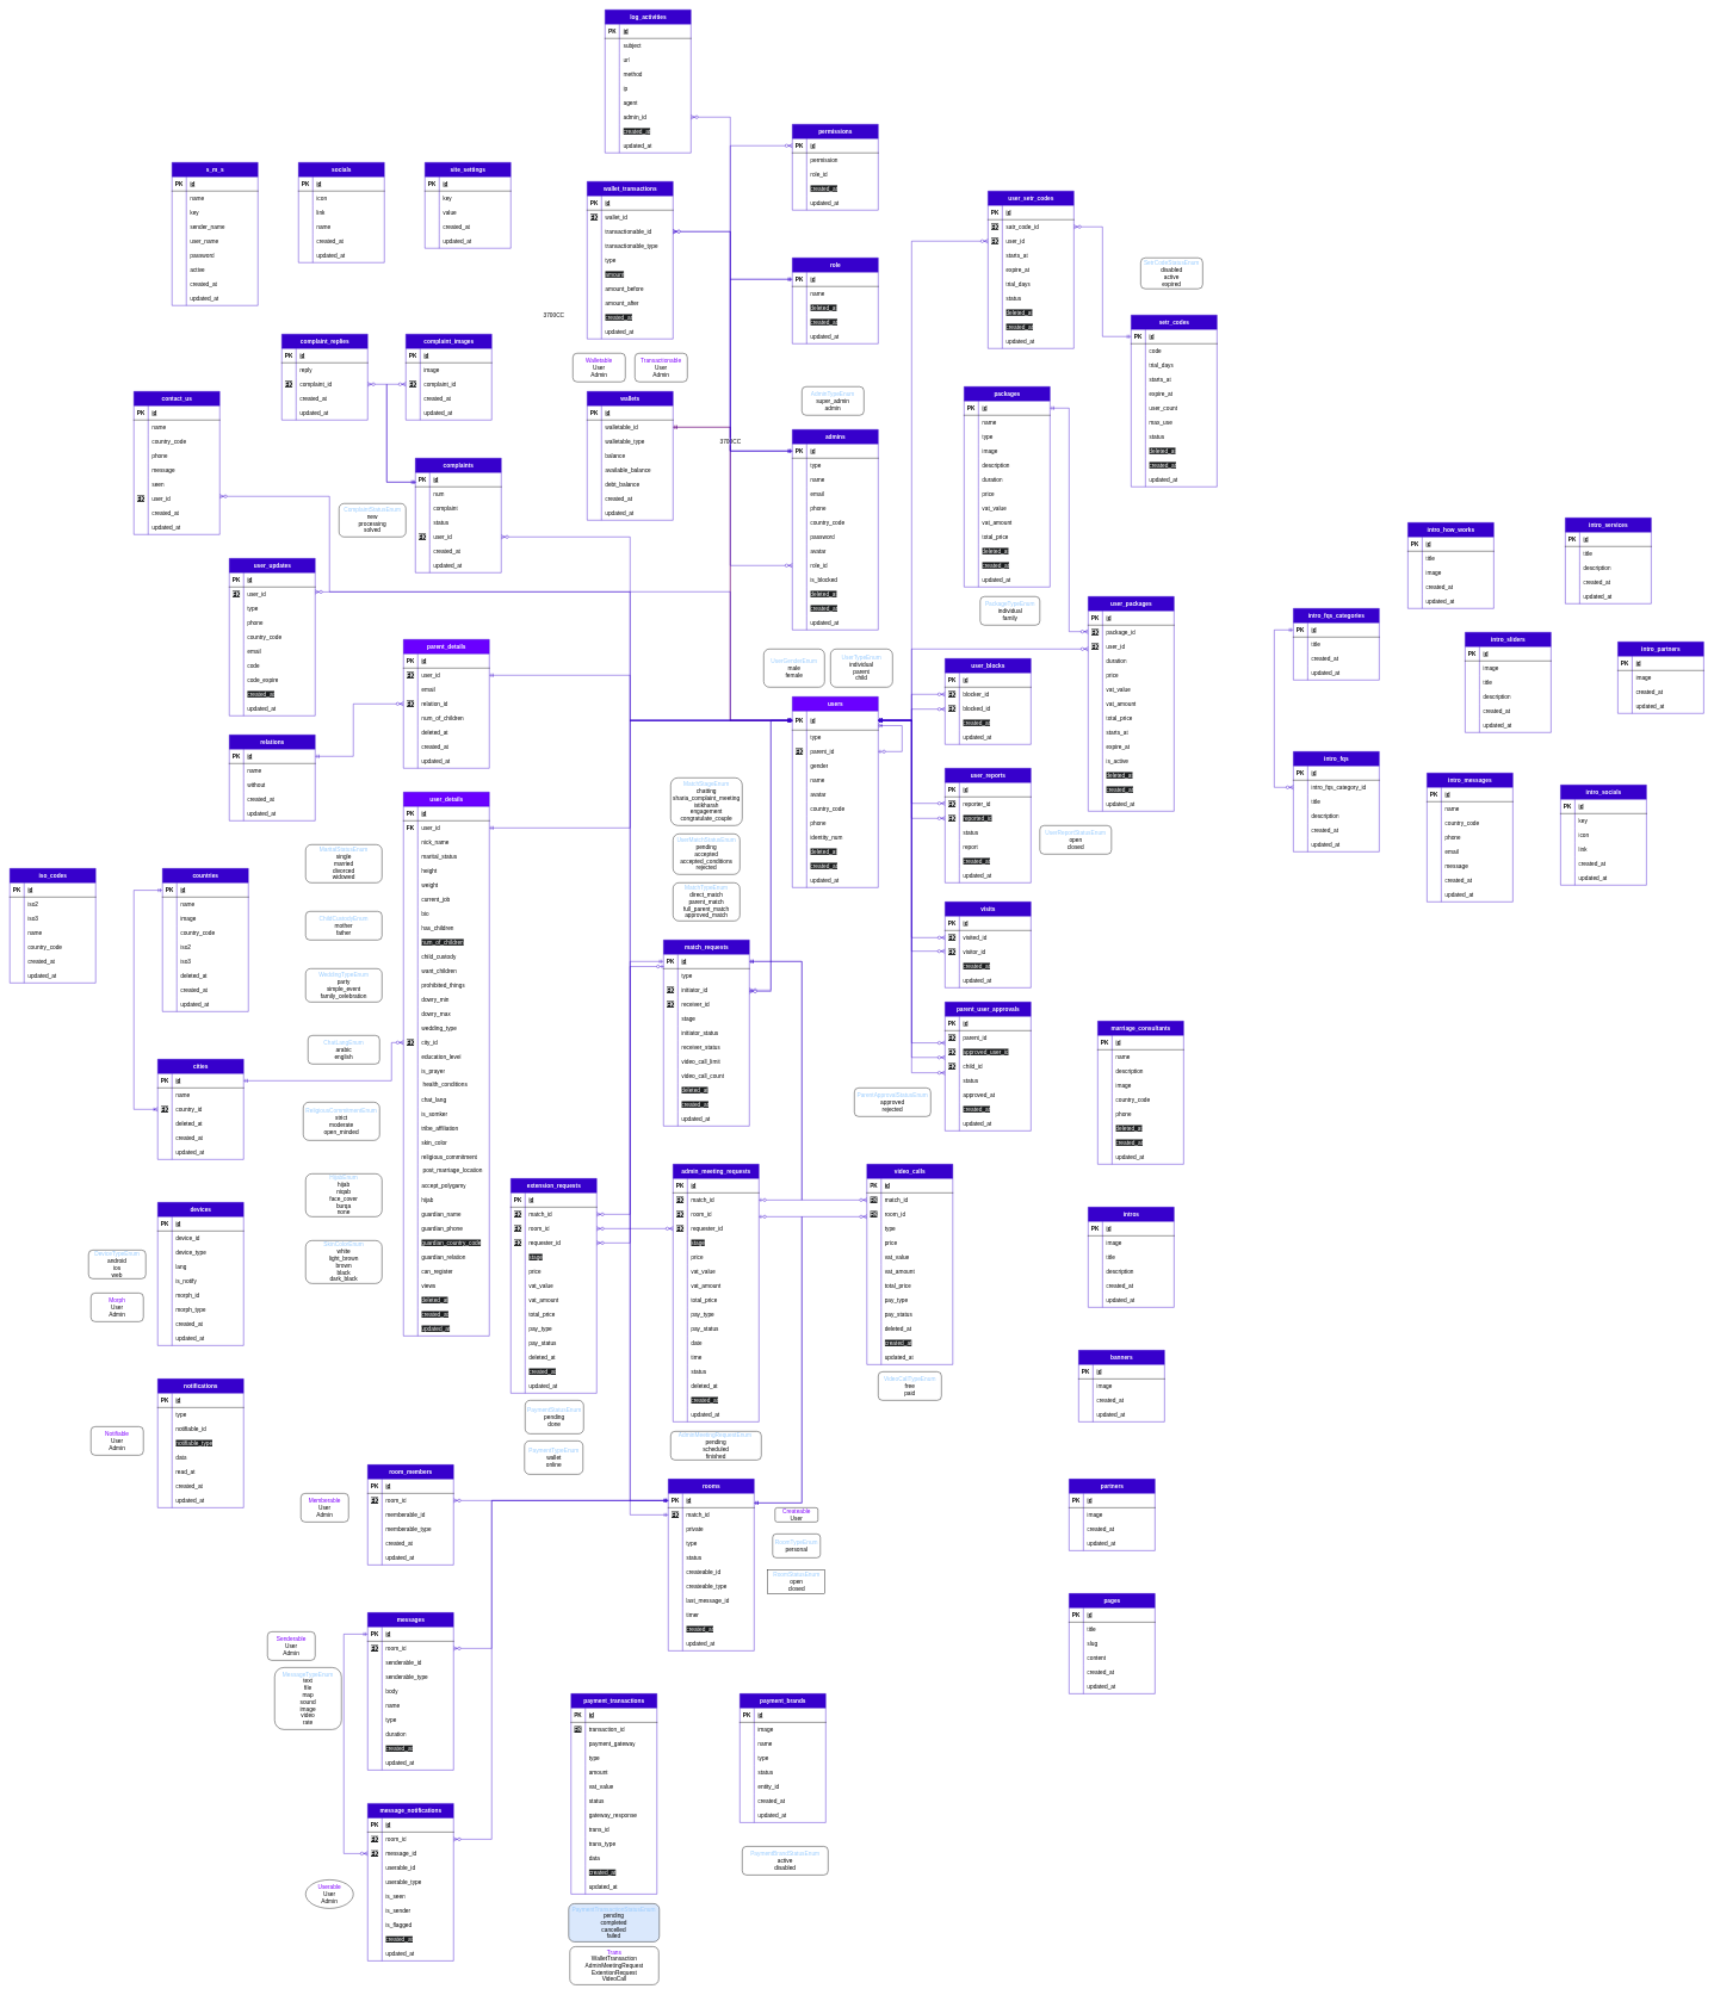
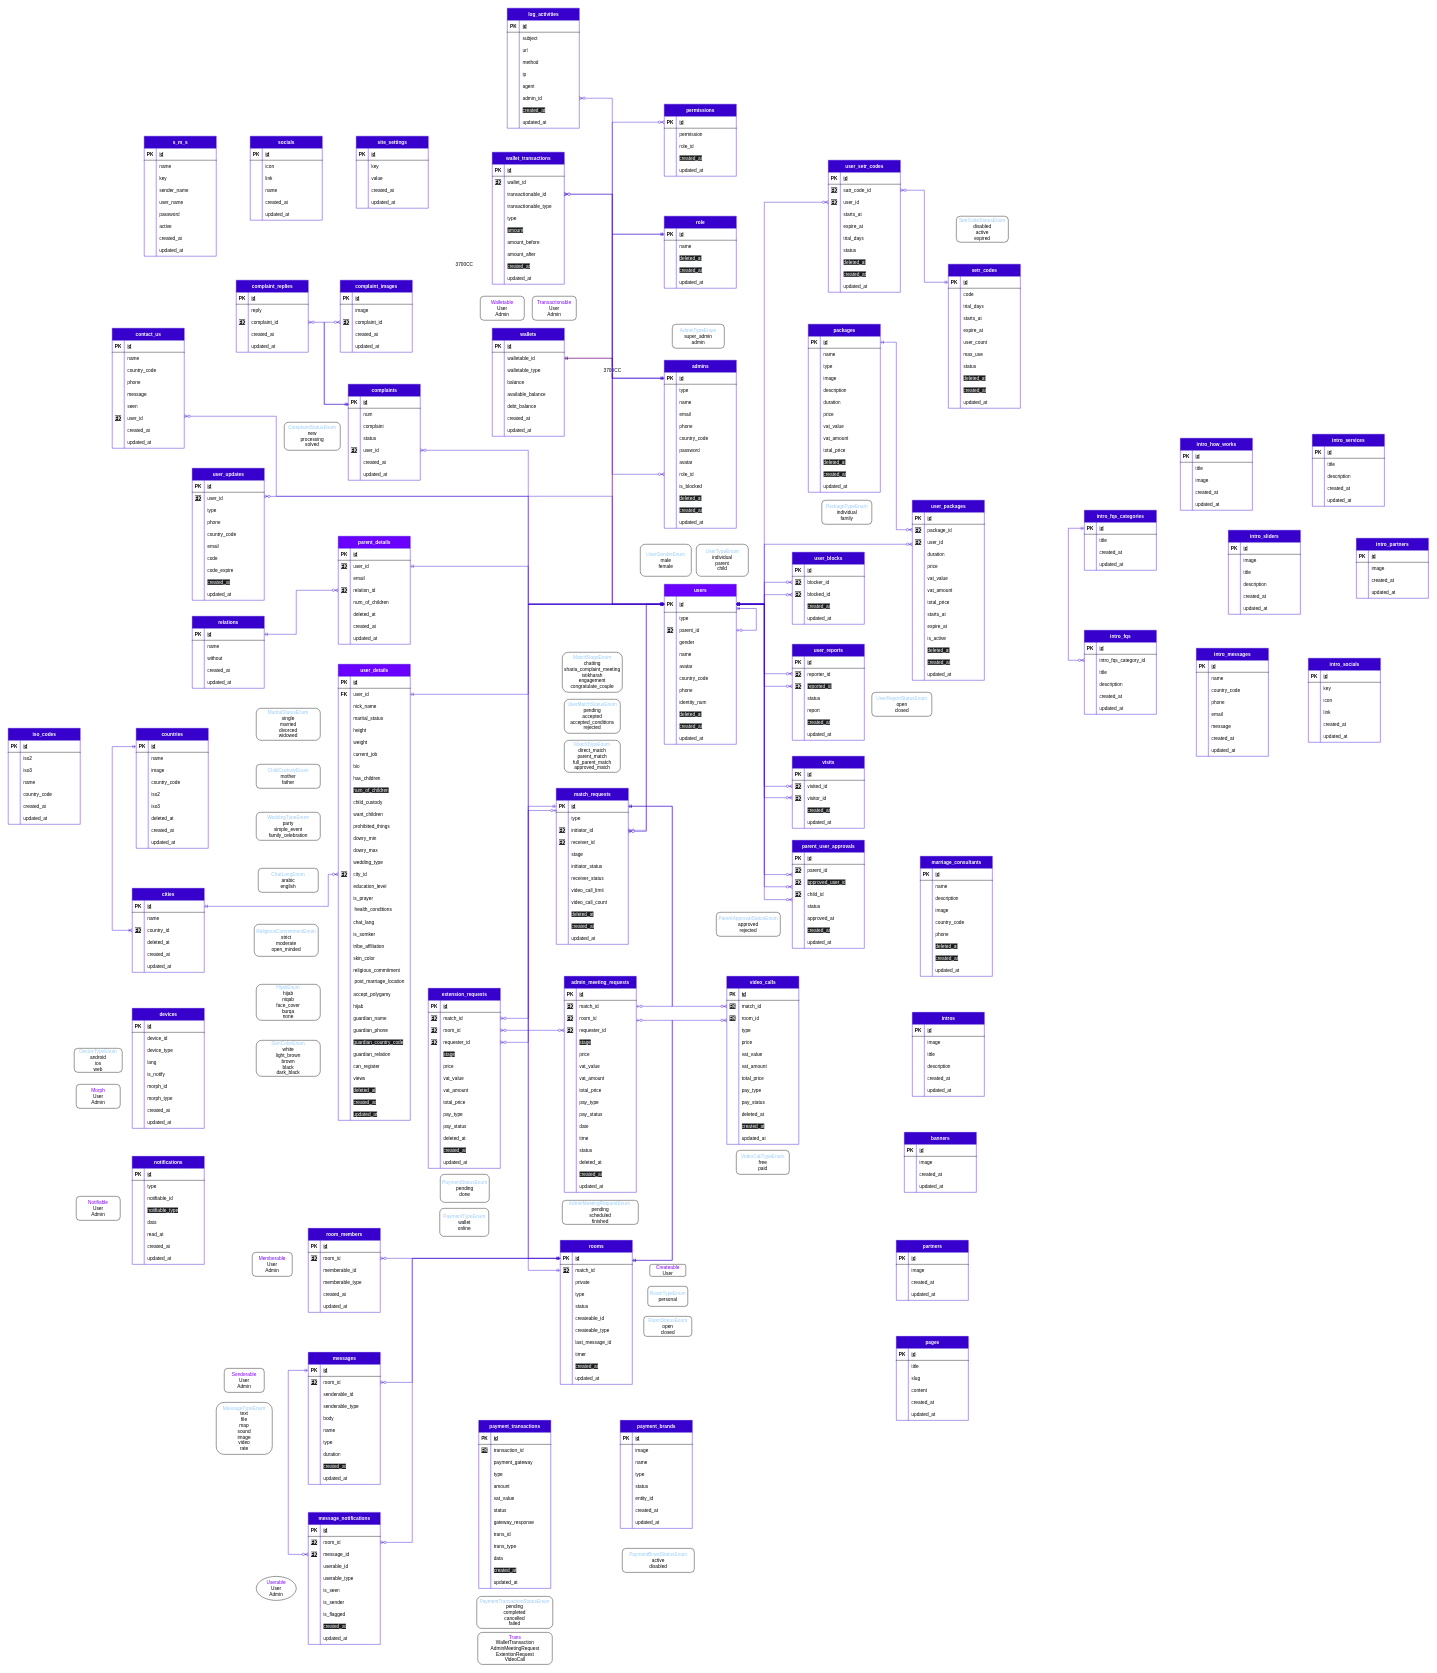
- <mxCell id="1072" value="&lt;font style=&quot;color: rgb(153, 204, 255);&quot;&gt;RoomStatusEnum&lt;/font&gt;&lt;div&gt;open&lt;/div&gt;&lt;div&gt;closed&lt;/div&gt;" style="whiteSpace=wrap;html=1;rounded=0;" parent="1" vertex="1"><mxGeometry x="1608.75" y="3290" width="120" height="50" as="geometry" /></mxCell>
+ <mxCell id="1072" value="&lt;font style=&quot;color: rgb(153, 204, 255);&quot;&gt;RoomStatusEnum&lt;/font&gt;&lt;div&gt;open&lt;/div&gt;&lt;div&gt;closed&lt;/div&gt;" style="rounded=1;whiteSpace=wrap;html=1;" parent="1" vertex="1"><mxGeometry x="1608.75" y="3290" width="120" height="50" as="geometry" /></mxCell>
- <mxCell id="1202" value="&lt;font style=&quot;color: rgb(153, 204, 255);&quot;&gt;&lt;font style=&quot;&quot;&gt;MessageTypeEnum&lt;/font&gt;&lt;br&gt;&lt;/font&gt;&lt;div&gt;text&lt;/div&gt;&lt;div&gt;&lt;span style=&quot;background-color: transparent; color: light-dark(rgb(0, 0, 0), rgb(255, 255, 255));&quot;&gt;file&lt;/span&gt;&lt;/div&gt;&lt;div&gt;&lt;span style=&quot;background-color: transparent; color: light-dark(rgb(0, 0, 0), rgb(255, 255, 255));&quot;&gt;map&lt;/span&gt;&lt;/div&gt;&lt;div&gt;&lt;span style=&quot;background-color: transparent; color: light-dark(rgb(0, 0, 0), rgb(255, 255, 255));&quot;&gt;sound&lt;/span&gt;&lt;/div&gt;&lt;div&gt;image&lt;/div&gt;&lt;div&gt;video&lt;/div&gt;&lt;div&gt;rate&lt;/div&gt;" style="rounded=1;whiteSpace=wrap;html=1;" parent="1" vertex="1"><mxGeometry x="575" y="3495" width="140" height="130" as="geometry" /></mxCell>
+ <mxCell id="1202" value="&lt;font style=&quot;color: rgb(153, 204, 255);&quot;&gt;&lt;font style=&quot;&quot;&gt;MessageTypeEnum&lt;/font&gt;&lt;br&gt;&lt;/font&gt;&lt;div&gt;text&lt;/div&gt;&lt;div&gt;&lt;span style=&quot;background-color: transparent; color: light-dark(rgb(0, 0, 0), rgb(255, 255, 255));&quot;&gt;file&lt;/span&gt;&lt;/div&gt;&lt;div&gt;&lt;span style=&quot;background-color: transparent; color: light-dark(rgb(0, 0, 0), rgb(255, 255, 255));&quot;&gt;map&lt;/span&gt;&lt;/div&gt;&lt;div&gt;&lt;span style=&quot;background-color: transparent; color: light-dark(rgb(0, 0, 0), rgb(255, 255, 255));&quot;&gt;sound&lt;/span&gt;&lt;/div&gt;&lt;div&gt;image&lt;/div&gt;&lt;div&gt;video&lt;/div&gt;&lt;div&gt;rate&lt;/div&gt;" style="rounded=1;whiteSpace=wrap;html=1;" parent="1" vertex="1"><mxGeometry x="540" y="3505" width="140" height="130" as="geometry" /></mxCell>
- <mxCell id="1071" value="&lt;font style=&quot;color: rgb(153, 204, 255);&quot;&gt;PaymentTransactionStatusEnum&lt;/font&gt;&lt;div&gt;pending&lt;/div&gt;&lt;div&gt;completed&lt;/div&gt;&lt;div&gt;cancelled&lt;/div&gt;&lt;div&gt;failed&lt;/div&gt;" style="rounded=1;whiteSpace=wrap;html=1;fillColor=#dae8fc;" parent="1" vertex="1"><mxGeometry x="1191.25" y="3990" width="190" height="80" as="geometry" /></mxCell>
+ <mxCell id="1071" value="&lt;font style=&quot;color: rgb(153, 204, 255);&quot;&gt;PaymentTransactionStatusEnum&lt;/font&gt;&lt;div&gt;pending&lt;/div&gt;&lt;div&gt;completed&lt;/div&gt;&lt;div&gt;cancelled&lt;/div&gt;&lt;div&gt;failed&lt;/div&gt;" style="rounded=1;whiteSpace=wrap;html=1;" parent="1" vertex="1"><mxGeometry x="1191.25" y="3990" width="190" height="80" as="geometry" /></mxCell>
